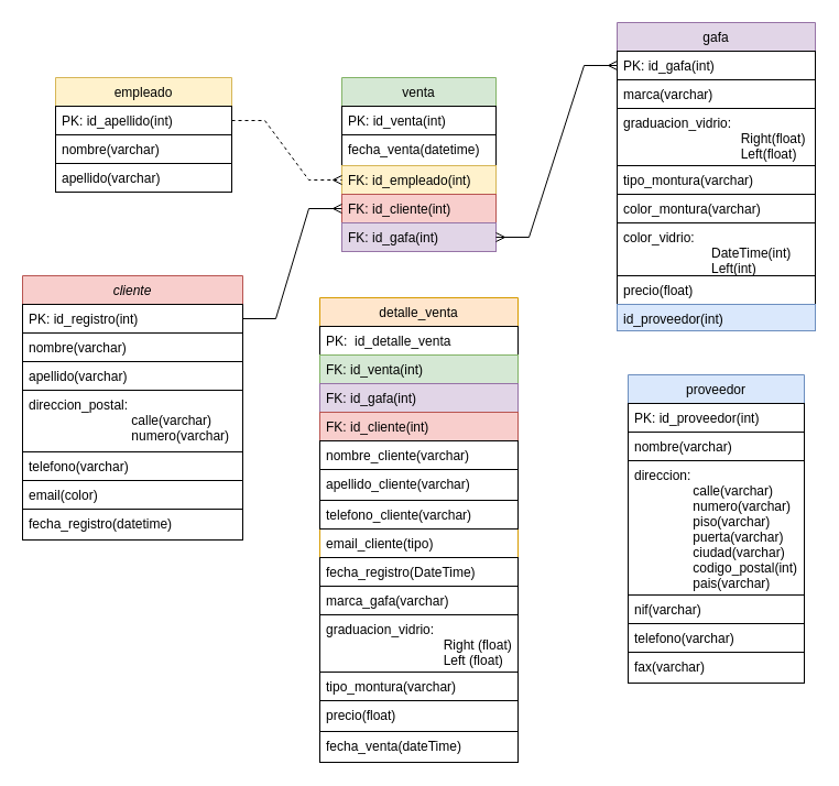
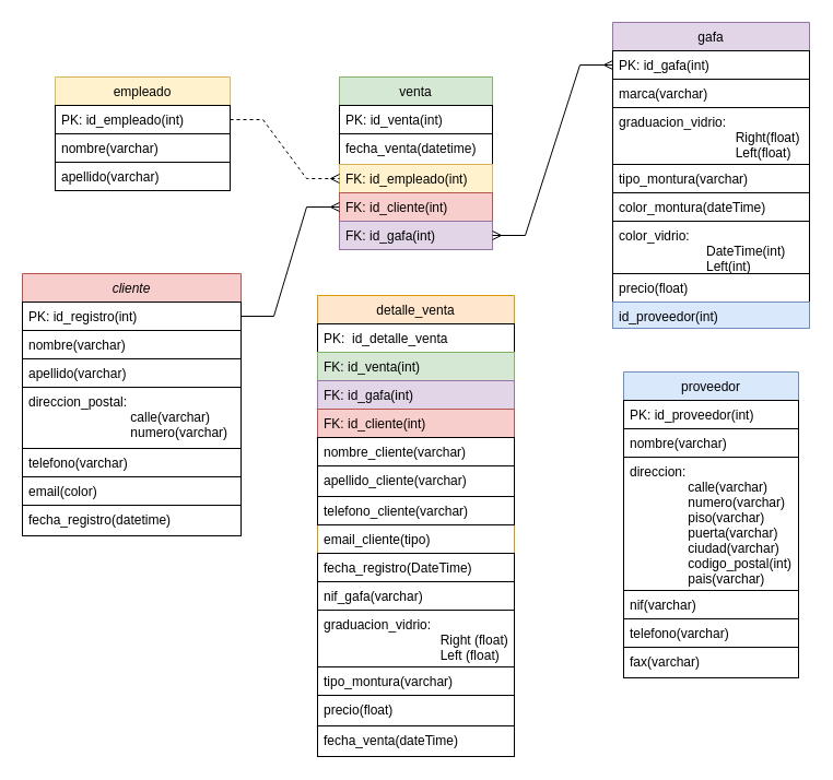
- <mxCell id="11" value="PK: id_apellido(int)" style="text;align=left;verticalAlign=top;spacingLeft=4;spacingRight=4;overflow=hidden;rotatable=0;points=[[0,0.5],[1,0.5]];portConstraint=eastwest;strokeColor=default;" parent="10" vertex="1"><mxGeometry y="26" width="160" height="26" as="geometry" /></mxCell>
+ <mxCell id="11" value="PK: id_empleado(int)" style="text;align=left;verticalAlign=top;spacingLeft=4;spacingRight=4;overflow=hidden;rotatable=0;points=[[0,0.5],[1,0.5]];portConstraint=eastwest;strokeColor=default;" parent="10" vertex="1"><mxGeometry y="26" width="160" height="26" as="geometry" /></mxCell>
- <mxCell id="19" value="color_montura(varchar)" style="text;align=left;verticalAlign=top;spacingLeft=4;spacingRight=4;overflow=hidden;rotatable=0;points=[[0,0.5],[1,0.5]];portConstraint=eastwest;rounded=0;shadow=0;html=0;strokeColor=default;" vertex="1" parent="14"><mxGeometry y="156" width="180" height="26" as="geometry" /></mxCell>
+ <mxCell id="19" value="color_montura(dateTime)" style="text;align=left;verticalAlign=top;spacingLeft=4;spacingRight=4;overflow=hidden;rotatable=0;points=[[0,0.5],[1,0.5]];portConstraint=eastwest;rounded=0;shadow=0;html=0;strokeColor=default;" vertex="1" parent="14"><mxGeometry y="156" width="180" height="26" as="geometry" /></mxCell>
- <mxCell id="46" value="marca_gafa(varchar)" style="text;align=left;verticalAlign=top;spacingLeft=4;spacingRight=4;overflow=hidden;rotatable=0;points=[[0,0.5],[1,0.5]];portConstraint=eastwest;strokeColor=default;" vertex="1" parent="36"><mxGeometry y="262" width="180" height="26" as="geometry" /></mxCell>
+ <mxCell id="46" value="nif_gafa(varchar)" style="text;align=left;verticalAlign=top;spacingLeft=4;spacingRight=4;overflow=hidden;rotatable=0;points=[[0,0.5],[1,0.5]];portConstraint=eastwest;strokeColor=default;" vertex="1" parent="36"><mxGeometry y="262" width="180" height="26" as="geometry" /></mxCell>
